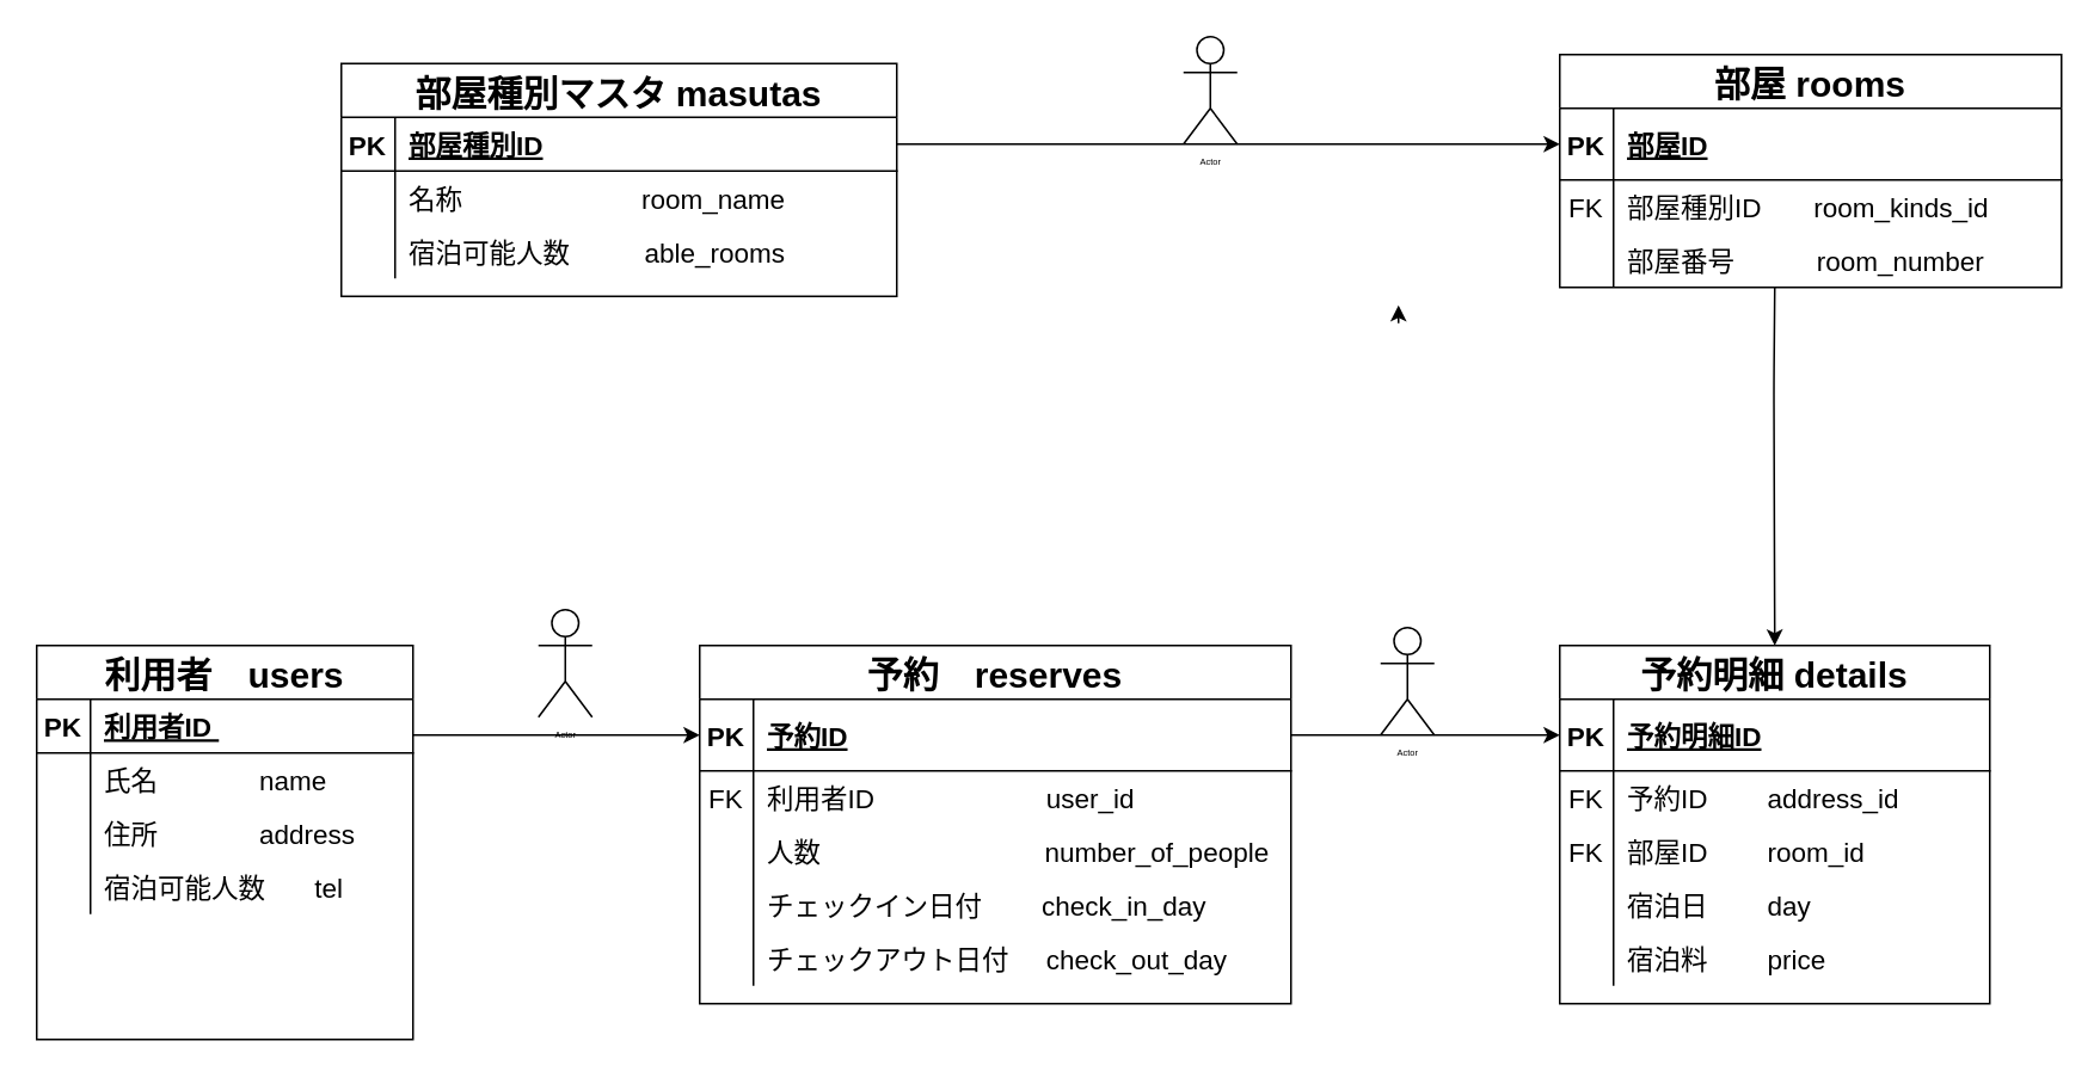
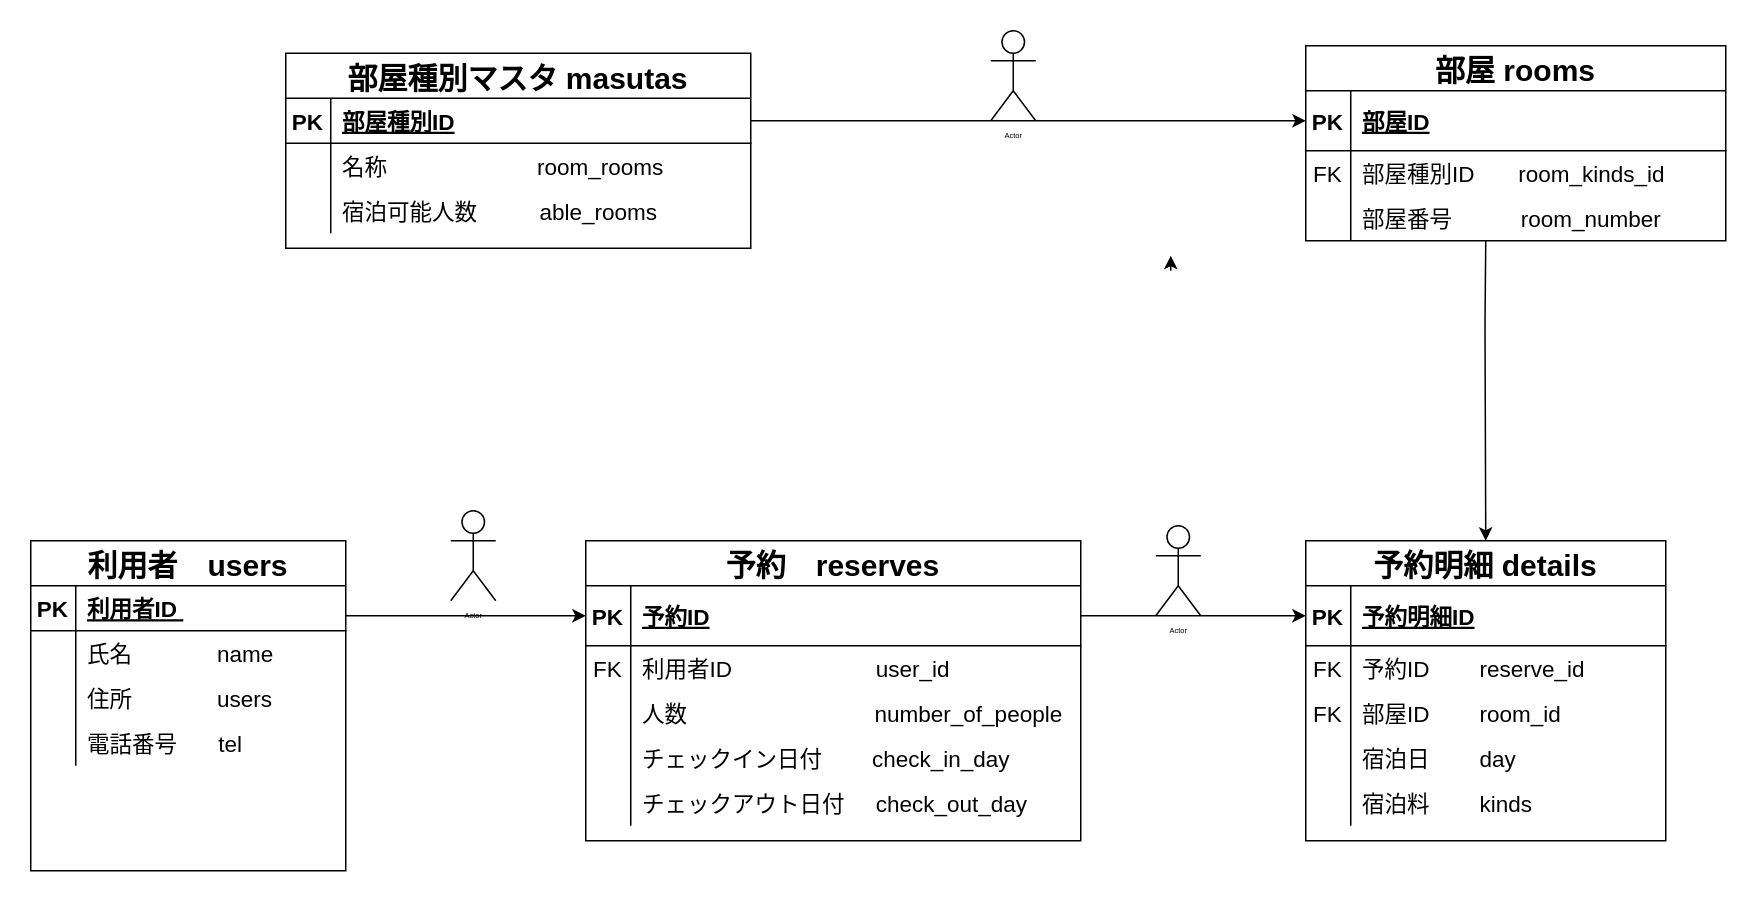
- <mxCell id="64" value="名称                        room_name" style="shape=partialRectangle;connectable=0;fillColor=none;top=0;left=0;bottom=0;right=0;align=left;spacingLeft=6;overflow=hidden;fontSize=15;" vertex="1" parent="62"><mxGeometry x="30" width="280" height="30" as="geometry" /></mxCell>
+ <mxCell id="64" value="名称                        room_rooms" style="shape=partialRectangle;connectable=0;fillColor=none;top=0;left=0;bottom=0;right=0;align=left;spacingLeft=6;overflow=hidden;fontSize=15;" vertex="1" parent="62"><mxGeometry x="30" width="280" height="30" as="geometry" /></mxCell>
- <mxCell id="38" value="予約ID        address_id" style="shape=partialRectangle;connectable=0;fillColor=none;top=0;left=0;bottom=0;right=0;align=left;spacingLeft=6;overflow=hidden;fontSize=15;" vertex="1" parent="36"><mxGeometry x="30" width="210" height="30" as="geometry" /></mxCell>
+ <mxCell id="38" value="予約ID        reserve_id" style="shape=partialRectangle;connectable=0;fillColor=none;top=0;left=0;bottom=0;right=0;align=left;spacingLeft=6;overflow=hidden;fontSize=15;" vertex="1" parent="36"><mxGeometry x="30" width="210" height="30" as="geometry" /></mxCell>
- <mxCell id="12" value="住所　          address" style="shape=partialRectangle;connectable=0;fillColor=none;top=0;left=0;bottom=0;right=0;align=left;spacingLeft=6;overflow=hidden;fontSize=15;" vertex="1" parent="10"><mxGeometry x="30" width="180" height="30" as="geometry" /></mxCell>
+ <mxCell id="12" value="住所　          users" style="shape=partialRectangle;connectable=0;fillColor=none;top=0;left=0;bottom=0;right=0;align=left;spacingLeft=6;overflow=hidden;fontSize=15;" vertex="1" parent="10"><mxGeometry x="30" width="180" height="30" as="geometry" /></mxCell>
- <mxCell id="15" value="宿泊可能人数　   tel" style="shape=partialRectangle;connectable=0;fillColor=none;top=0;left=0;bottom=0;right=0;align=left;spacingLeft=6;overflow=hidden;fontSize=15;" vertex="1" parent="13"><mxGeometry x="30" width="180" height="30" as="geometry" /></mxCell>
+ <mxCell id="15" value="電話番号　   tel" style="shape=partialRectangle;connectable=0;fillColor=none;top=0;left=0;bottom=0;right=0;align=left;spacingLeft=6;overflow=hidden;fontSize=15;" vertex="1" parent="13"><mxGeometry x="30" width="180" height="30" as="geometry" /></mxCell>
- <mxCell id="47" value="宿泊料        price" style="shape=partialRectangle;connectable=0;fillColor=none;top=0;left=0;bottom=0;right=0;align=left;spacingLeft=6;overflow=hidden;fontSize=15;" vertex="1" parent="45"><mxGeometry x="30" width="210" height="30" as="geometry" /></mxCell>
+ <mxCell id="47" value="宿泊料        kinds" style="shape=partialRectangle;connectable=0;fillColor=none;top=0;left=0;bottom=0;right=0;align=left;spacingLeft=6;overflow=hidden;fontSize=15;" vertex="1" parent="45"><mxGeometry x="30" width="210" height="30" as="geometry" /></mxCell>
